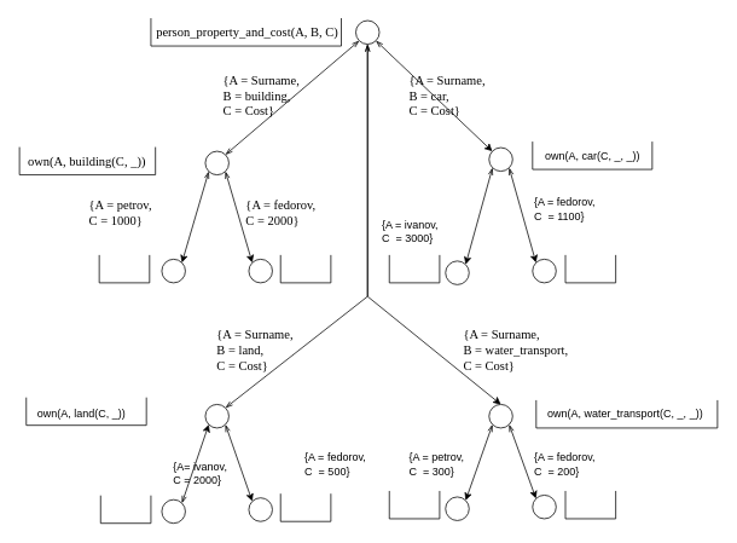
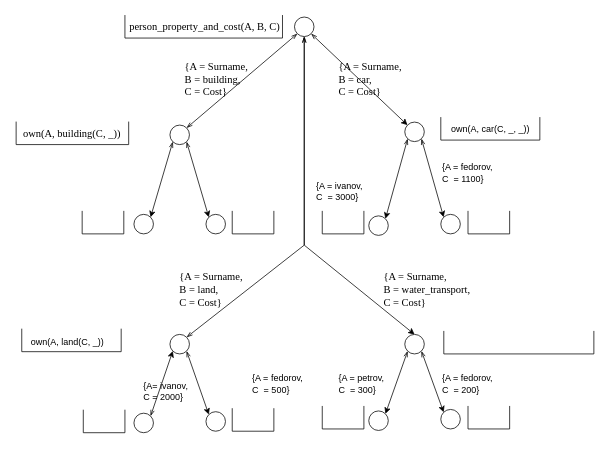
- <mxCell id="18" value="{A = petrov, &lt;br&gt;C = 1000}" style="text;html=1;align=left;verticalAlign=middle;resizable=0;points=[];autosize=1;strokeColor=none;fillColor=none;fontSize=14;fontFamily=Times New Roman;" parent="1" vertex="1"><mxGeometry x="96" y="215" width="80" height="40" as="geometry" /></mxCell>
- <mxCell id="20" value="{A = fedorov, &lt;br&gt;C = 2000}" style="text;html=1;align=left;verticalAlign=middle;resizable=0;points=[];autosize=1;strokeColor=none;fillColor=none;fontSize=14;fontFamily=Times New Roman;" parent="1" vertex="1"><mxGeometry x="269" y="215" width="90" height="40" as="geometry" /></mxCell>
- <mxCell id="53" value="own(A, water_transport(C, _, _))" style="text;html=1;align=center;verticalAlign=middle;resizable=0;points=[];autosize=1;strokeColor=none;fillColor=none;" parent="1" vertex="1"><mxGeometry x="594" y="446" width="190" height="20" as="geometry" /></mxCell>
